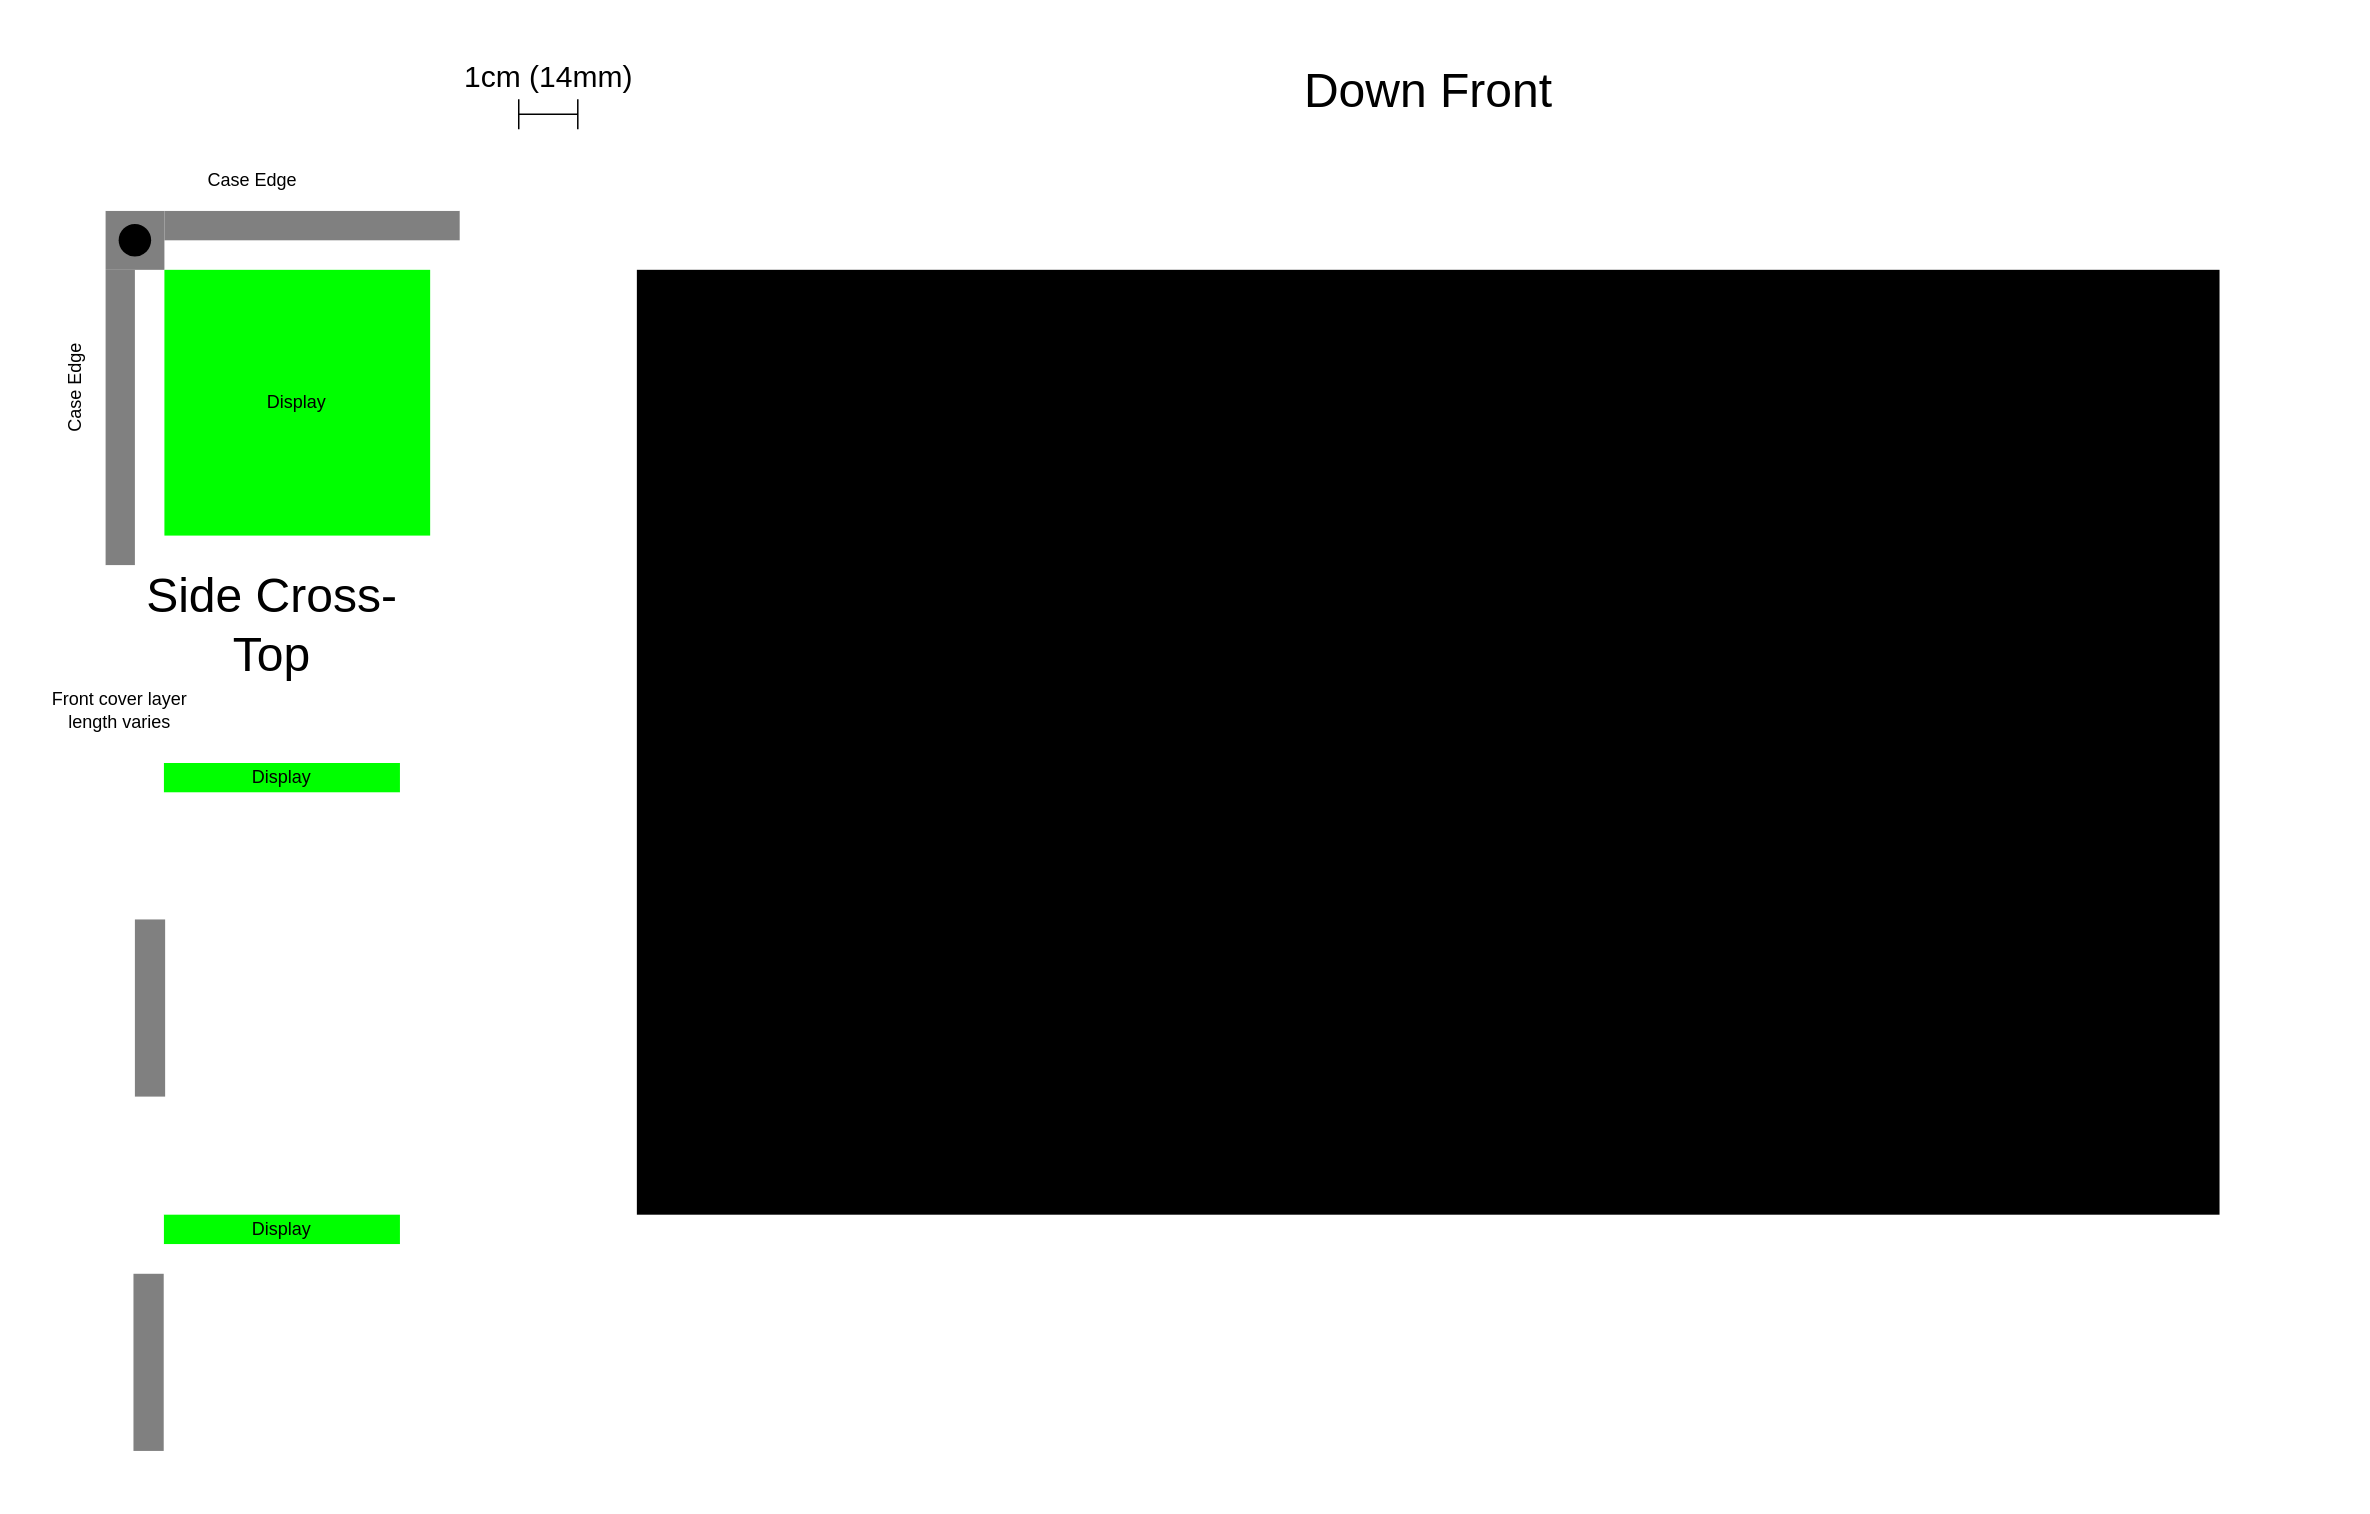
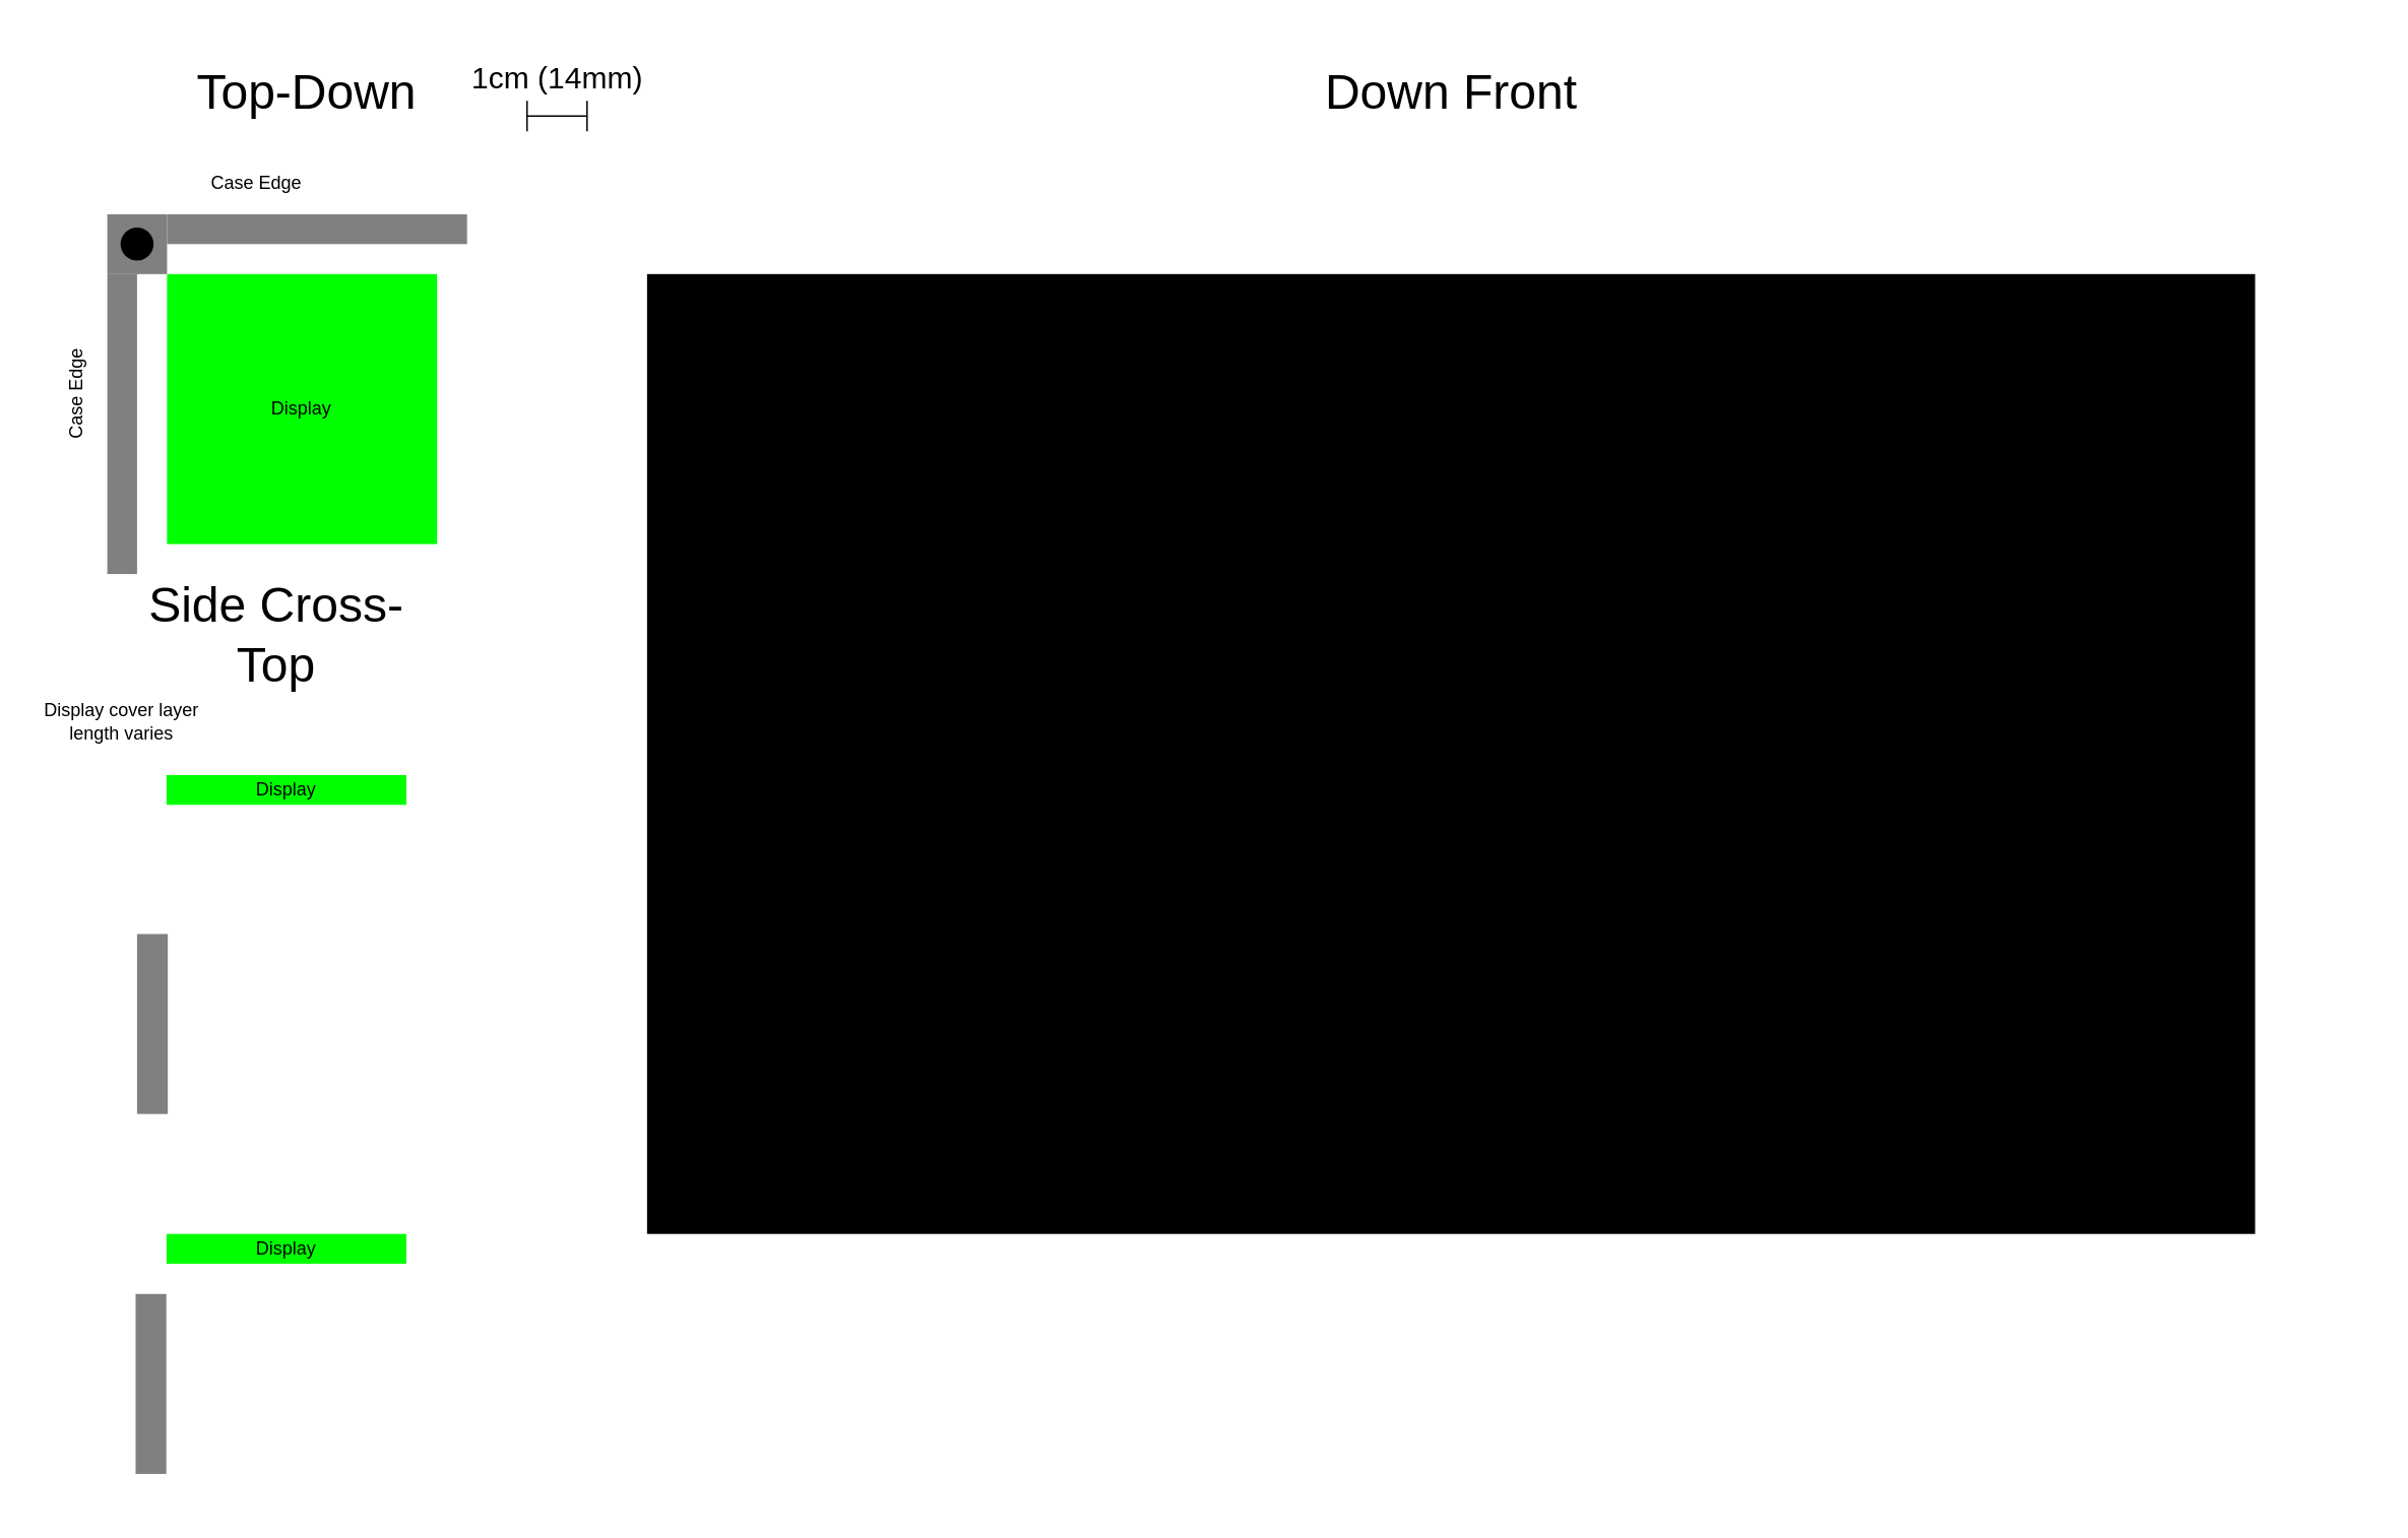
+ <mxCell id="2" value="Top-Down" style="text;html=1;align=center;verticalAlign=middle;whiteSpace=wrap;rounded=0;fontSize=32;" parent="1" vertex="1"><mxGeometry x="95.98" y="20.48" width="210" height="80" as="geometry" /></mxCell>
- <mxCell id="16" value="Front cover layer&lt;br&gt;l&lt;span style=&quot;background-color: initial;&quot;&gt;ength varies&lt;/span&gt;" style="text;html=1;align=center;verticalAlign=middle;whiteSpace=wrap;rounded=0;" parent="1" vertex="1"><mxGeometry x="20.06" y="457.56" width="119.05" height="30" as="geometry" /></mxCell>
+ <mxCell id="16" value="Display cover layer&lt;br&gt;l&lt;span style=&quot;background-color: initial;&quot;&gt;ength varies&lt;/span&gt;" style="text;html=1;align=center;verticalAlign=middle;whiteSpace=wrap;rounded=0;" parent="1" vertex="1"><mxGeometry x="20.06" y="457.56" width="119.05" height="30" as="geometry" /></mxCell>
